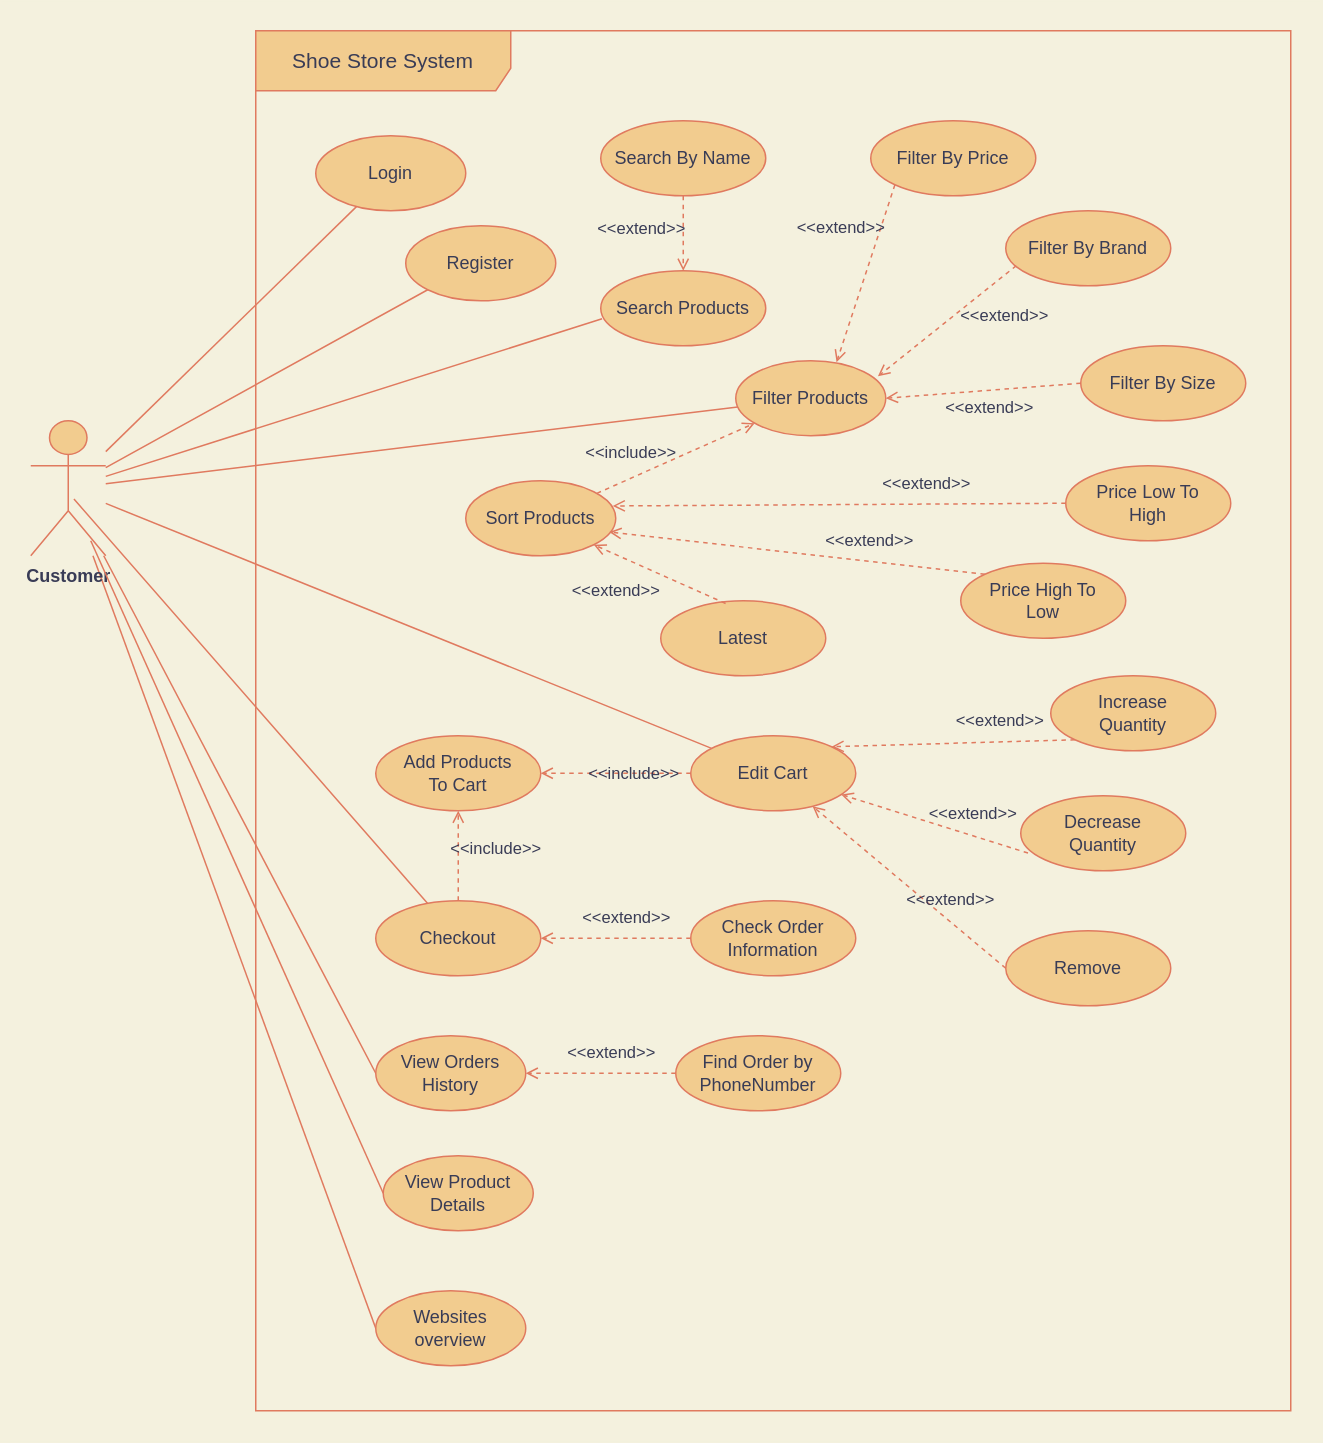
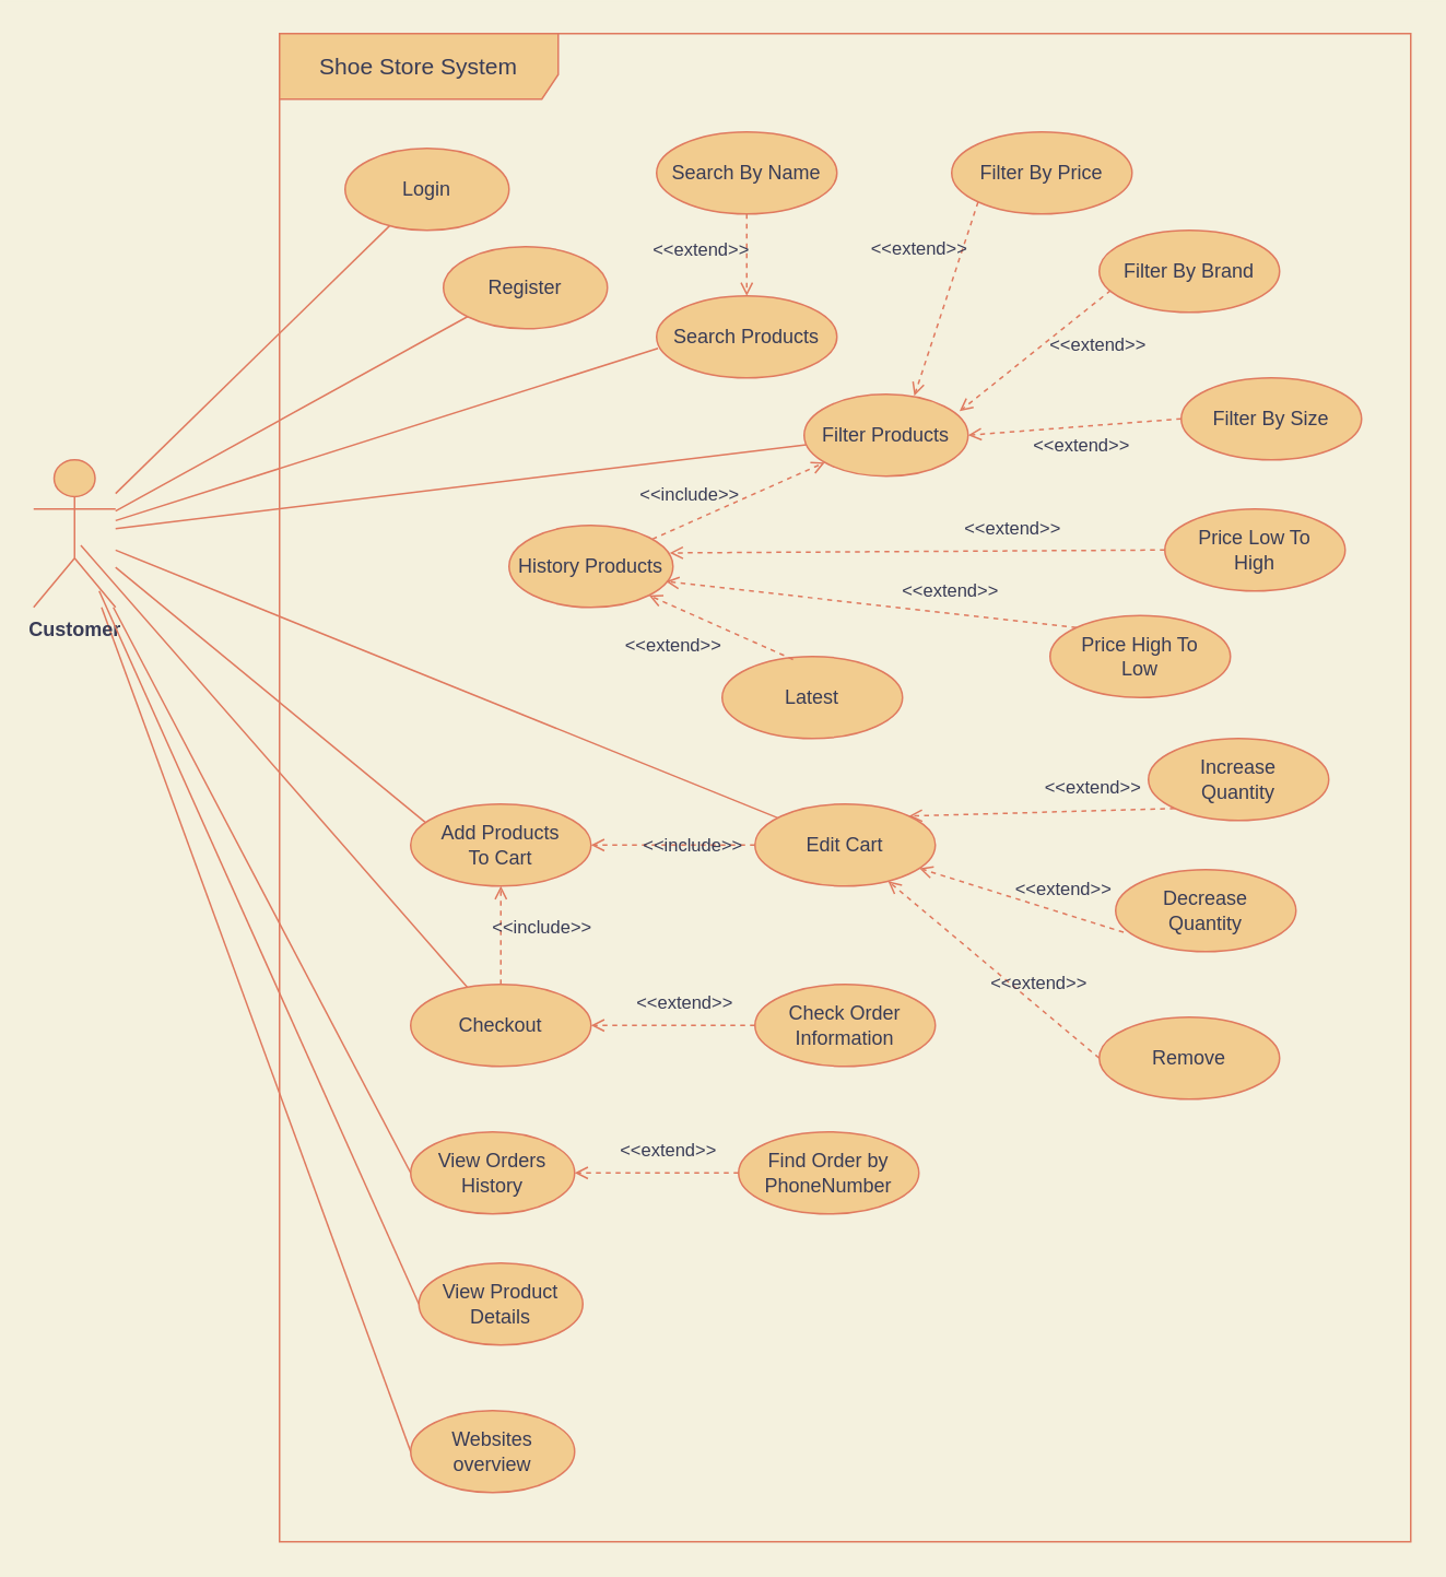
- <mxCell id="12" value="Sort Products" style="ellipse;whiteSpace=wrap;html=1;fillColor=#F2CC8F;strokeColor=#E07A5F;fontColor=#393C56;" parent="1" vertex="1"><mxGeometry x="310" y="320" width="100" height="50" as="geometry" /></mxCell>
+ <mxCell id="12" value="History Products" style="ellipse;whiteSpace=wrap;html=1;fillColor=#F2CC8F;strokeColor=#E07A5F;fontColor=#393C56;" parent="1" vertex="1"><mxGeometry x="310" y="320" width="100" height="50" as="geometry" /></mxCell>
+ <mxCell id="3" style="edgeStyle=none;rounded=0;orthogonalLoop=1;jettySize=auto;html=1;entryX=0.084;entryY=0.228;entryDx=0;entryDy=0;entryPerimeter=0;endArrow=none;endFill=0;fillColor=#F2CC8F;strokeColor=#E07A5F;fontColor=#393C56;labelBackgroundColor=#F4F1DE;" parent="1" source="8" target="28" edge="1"><mxGeometry relative="1" as="geometry" /></mxCell>
